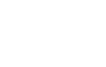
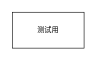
+ <mxCell id="2" value="测试用" style="rounded=0;whiteSpace=wrap;html=1;" vertex="1" parent="1"><mxGeometry x="20" y="20" width="120" height="60" as="geometry" /></mxCell>
